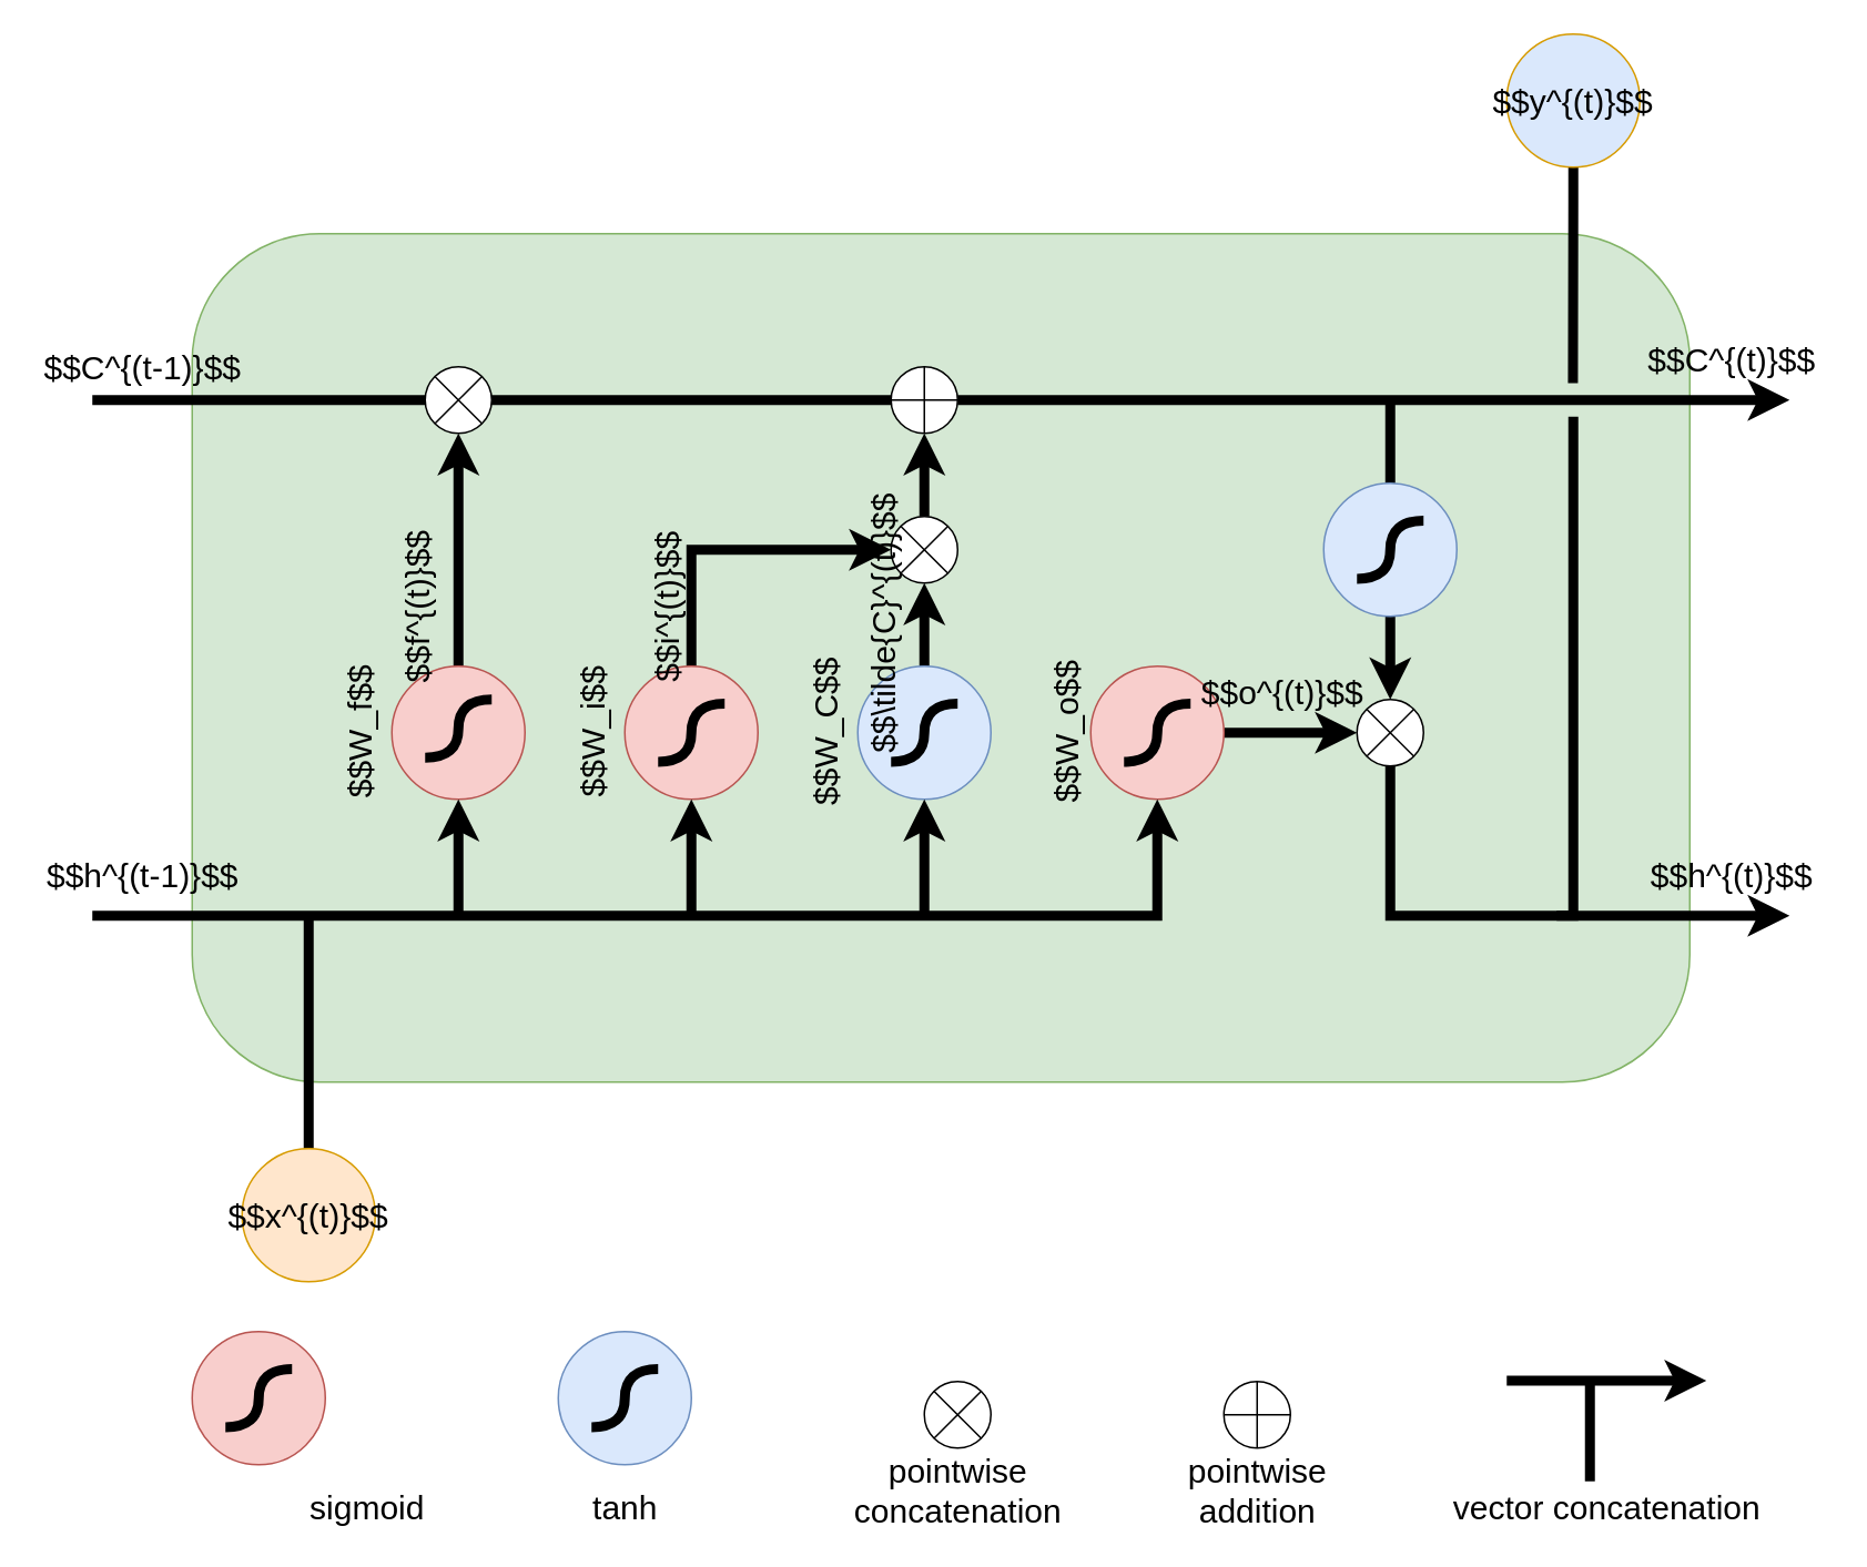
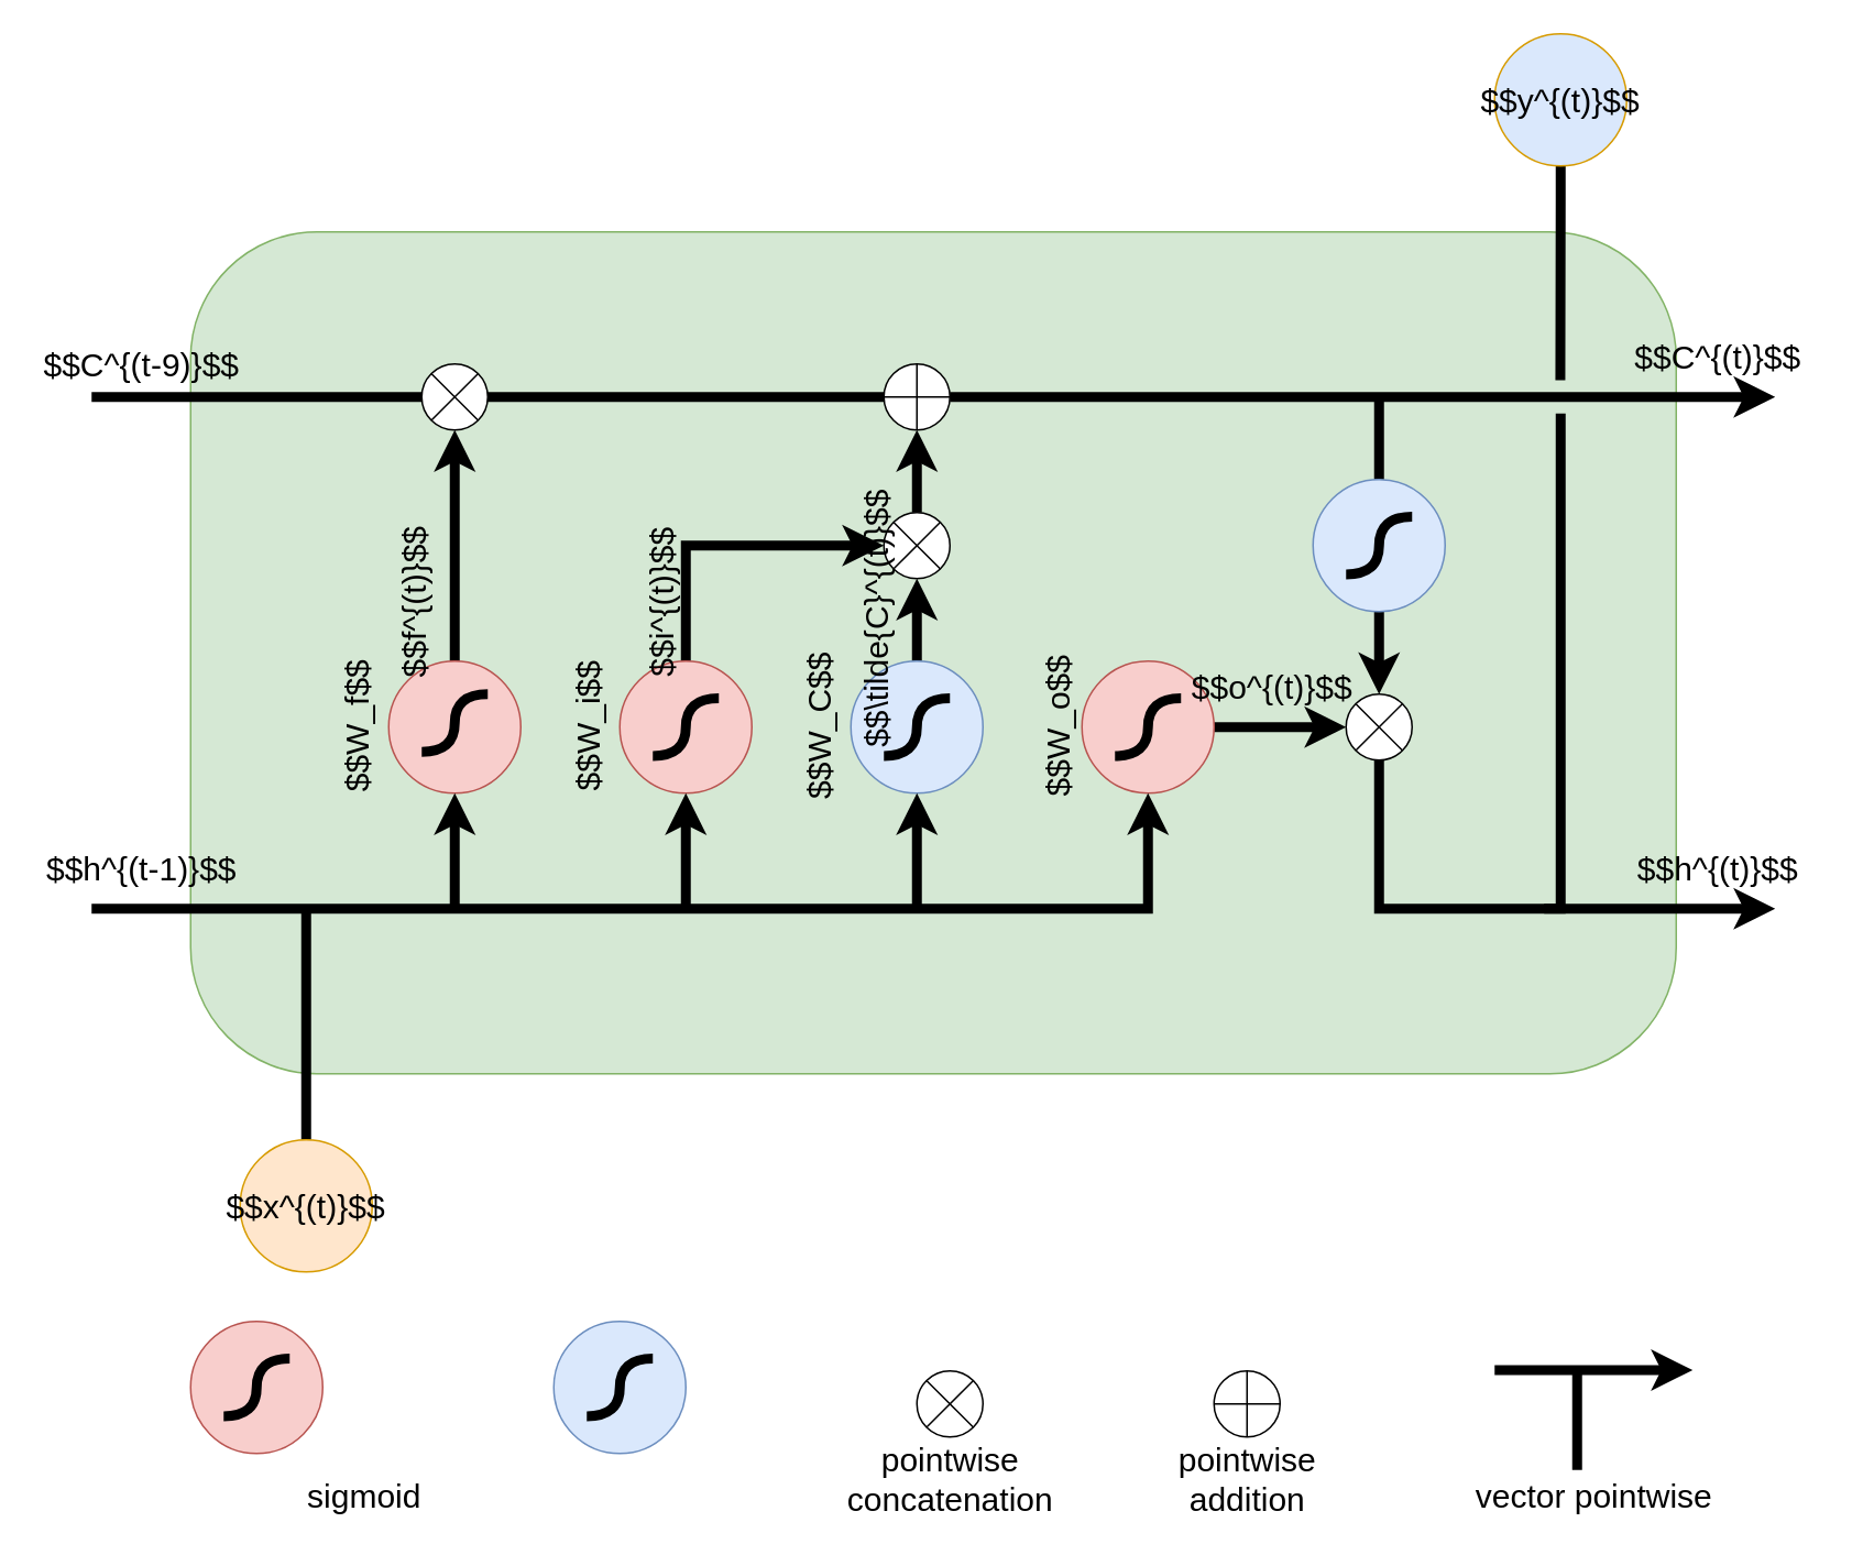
- <mxCell id="36" value="$$C^{(t-1)}$$" style="text;html=1;align=center;verticalAlign=middle;resizable=0;points=[];autosize=1;strokeColor=none;fillColor=none;fontSize=20;" vertex="1" parent="1"><mxGeometry x="20" y="205" width="130" height="30" as="geometry" /></mxCell>
+ <mxCell id="36" value="$$C^{(t-9)}$$" style="text;html=1;align=center;verticalAlign=middle;resizable=0;points=[];autosize=1;strokeColor=none;fillColor=none;fontSize=20;" vertex="1" parent="1"><mxGeometry x="20" y="205" width="130" height="30" as="geometry" /></mxCell>
- <mxCell id="49" value="tanh" style="text;html=1;align=center;verticalAlign=middle;resizable=0;points=[];autosize=1;strokeColor=none;fillColor=none;fontSize=20;" vertex="1" parent="1"><mxGeometry x="350" y="890" width="50" height="30" as="geometry" /></mxCell>
- <mxCell id="52" value="vector concatenation" style="text;html=1;align=center;verticalAlign=middle;resizable=0;points=[];autosize=1;strokeColor=none;fillColor=none;fontSize=20;" vertex="1" parent="1"><mxGeometry x="865" y="890" width="200" height="30" as="geometry" /></mxCell>
+ <mxCell id="52" value="vector pointwise" style="text;html=1;align=center;verticalAlign=middle;resizable=0;points=[];autosize=1;strokeColor=none;fillColor=none;fontSize=20;" vertex="1" parent="1"><mxGeometry x="865" y="890" width="200" height="30" as="geometry" /></mxCell>
